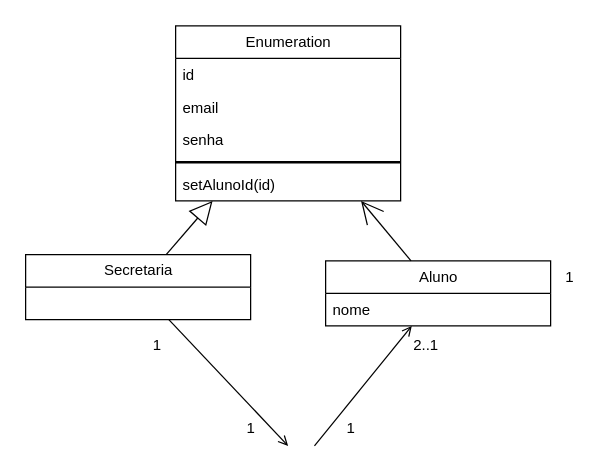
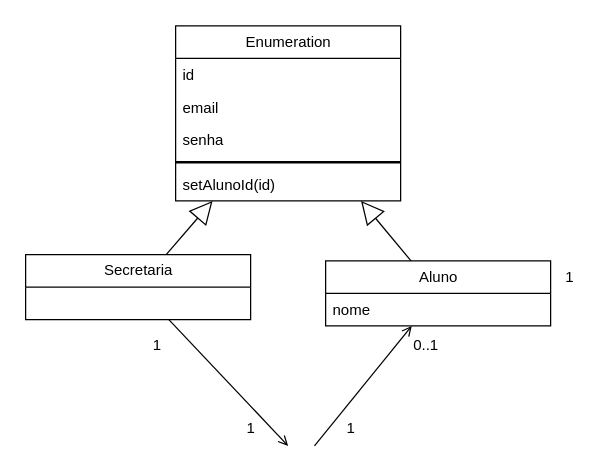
- <mxCell id="8" style="edgeStyle=none;html=1;endArrow=open;endFill=0;endSize=16;" edge="1" parent="1" source="9" target="2"><mxGeometry relative="1" as="geometry" /></mxCell>
+ <mxCell id="8" style="edgeStyle=none;html=1;endArrow=block;endFill=0;endSize=16;" edge="1" parent="1" source="9" target="2"><mxGeometry relative="1" as="geometry" /></mxCell>
- <mxCell id="19" value="&lt;font style=&quot;font-size: 12px;&quot;&gt;2..1&lt;/font&gt;" style="text;html=1;align=center;verticalAlign=middle;resizable=0;points=[];autosize=1;strokeColor=none;fillColor=none;fontSize=25;" vertex="1" parent="1"><mxGeometry x="320" y="250" width="40" height="40" as="geometry" /></mxCell>
+ <mxCell id="19" value="&lt;font style=&quot;font-size: 12px;&quot;&gt;0..1&lt;/font&gt;" style="text;html=1;align=center;verticalAlign=middle;resizable=0;points=[];autosize=1;strokeColor=none;fillColor=none;fontSize=25;" vertex="1" parent="1"><mxGeometry x="320" y="250" width="40" height="40" as="geometry" /></mxCell>
